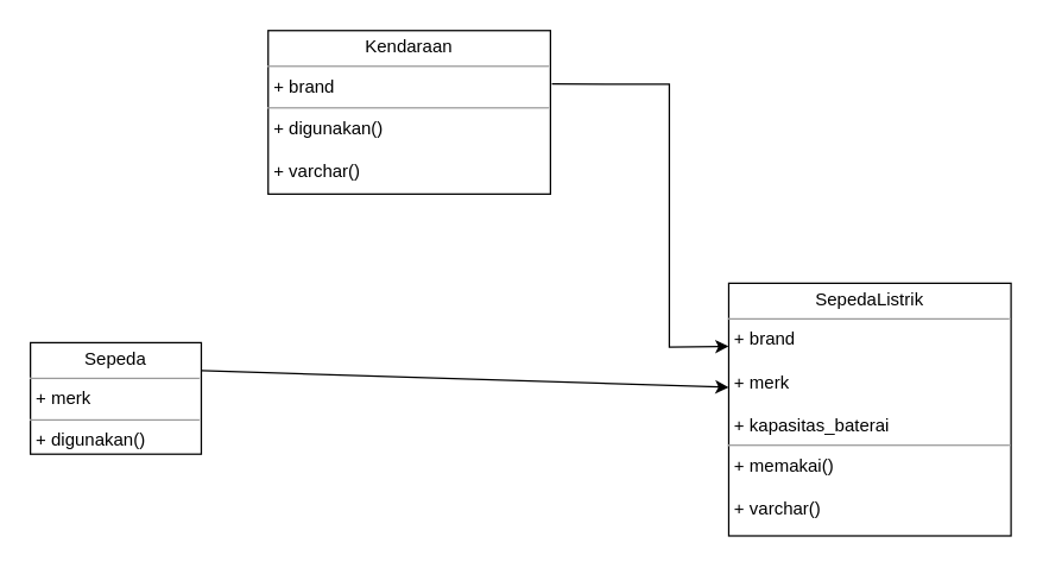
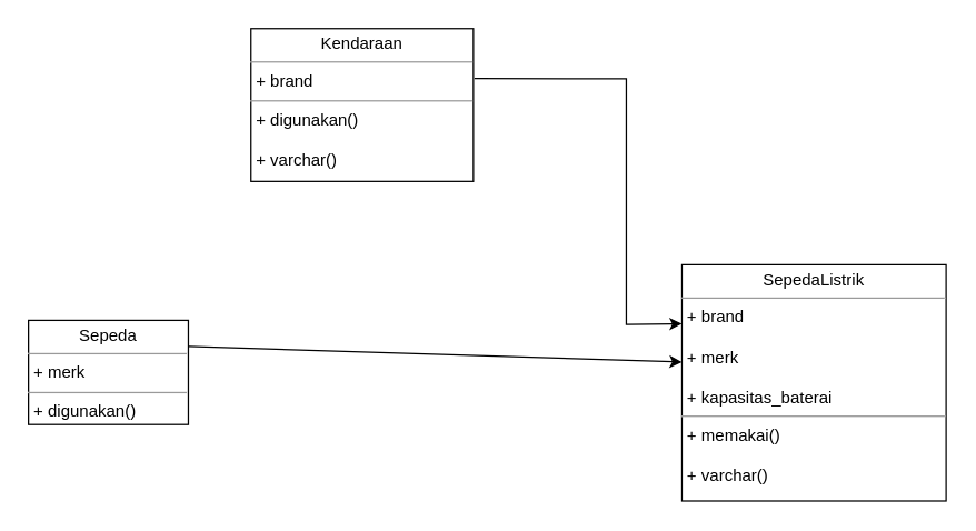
- <mxCell id="2" value="&lt;p style=&quot;margin:0px;margin-top:4px;text-align:center;&quot;&gt;Kendaraan&lt;br&gt;&lt;/p&gt;&lt;hr size=&quot;1&quot;&gt;&lt;p style=&quot;margin:0px;margin-left:4px;&quot;&gt;+ brand &lt;br&gt;&lt;/p&gt;&lt;hr size=&quot;1&quot;&gt;&lt;p style=&quot;margin:0px;margin-left:4px;&quot;&gt;+ digunakan()&lt;/p&gt;&lt;p style=&quot;margin:0px;margin-left:4px;&quot;&gt;&lt;br&gt;&lt;/p&gt;&lt;p style=&quot;margin:0px;margin-left:4px;&quot;&gt;+ varchar()&lt;br&gt;&lt;/p&gt;" style="verticalAlign=top;align=left;overflow=fill;fontSize=12;fontFamily=Helvetica;html=1;whiteSpace=wrap;" vertex="1" parent="1"><mxGeometry x="180" y="20" width="190" height="110" as="geometry" /></mxCell>
+ <mxCell id="2" value="&lt;p style=&quot;margin:0px;margin-top:4px;text-align:center;&quot;&gt;Kendaraan&lt;br&gt;&lt;/p&gt;&lt;hr size=&quot;1&quot;&gt;&lt;p style=&quot;margin:0px;margin-left:4px;&quot;&gt;+ brand &lt;br&gt;&lt;/p&gt;&lt;hr size=&quot;1&quot;&gt;&lt;p style=&quot;margin:0px;margin-left:4px;&quot;&gt;+ digunakan()&lt;/p&gt;&lt;p style=&quot;margin:0px;margin-left:4px;&quot;&gt;&lt;br&gt;&lt;/p&gt;&lt;p style=&quot;margin:0px;margin-left:4px;&quot;&gt;+ varchar()&lt;br&gt;&lt;/p&gt;" style="verticalAlign=top;align=left;overflow=fill;fontSize=12;fontFamily=Helvetica;html=1;whiteSpace=wrap;" vertex="1" parent="1"><mxGeometry x="180" y="20" width="160" height="110" as="geometry" /></mxCell>
